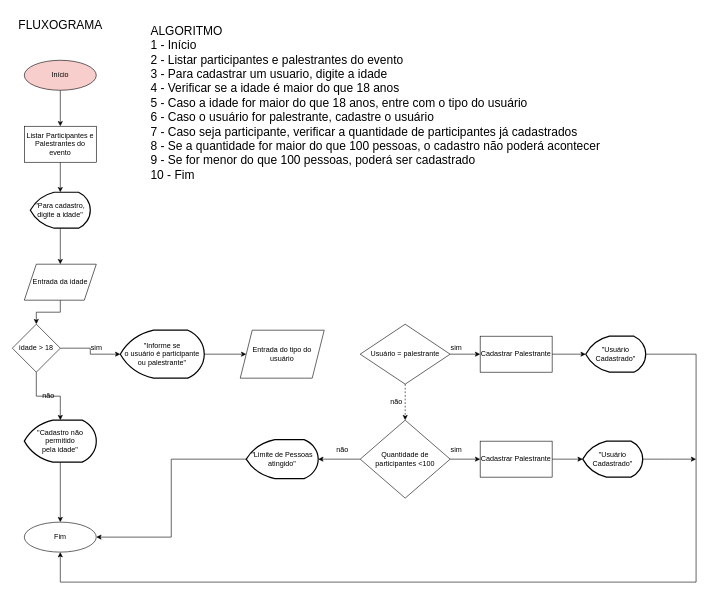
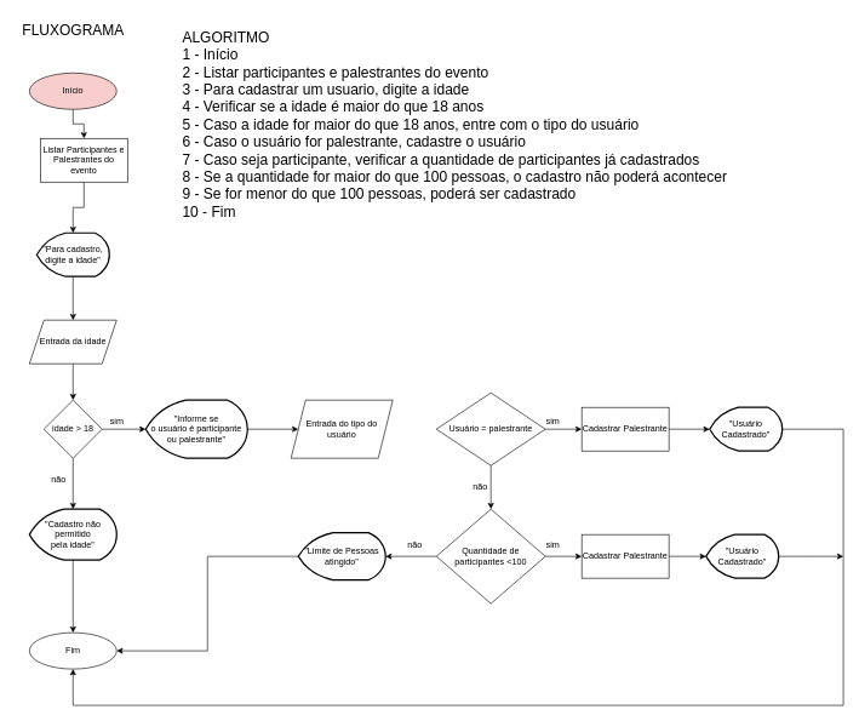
- <mxCell id="19" value="Listar Participantes e Palestrantes do evento" style="rounded=0;whiteSpace=wrap;html=1;" vertex="1" parent="1"><mxGeometry x="40" y="210" width="120" height="60" as="geometry" /></mxCell>
+ <mxCell id="19" value="Listar Participantes e Palestrantes do evento" style="rounded=0;whiteSpace=wrap;html=1;" vertex="1" parent="1"><mxGeometry x="55" y="190" width="120" height="60" as="geometry" /></mxCell>
- <mxCell id="9" value="idade &amp;gt; 18" style="rhombus;whiteSpace=wrap;html=1;" vertex="1" parent="1"><mxGeometry x="20" y="540" width="80" height="80" as="geometry" /></mxCell>
+ <mxCell id="9" value="idade &amp;gt; 18" style="rhombus;whiteSpace=wrap;html=1;" vertex="1" parent="1"><mxGeometry x="60" y="550" width="80" height="80" as="geometry" /></mxCell>
- <mxCell id="27" value="" style="edgeStyle=orthogonalEdgeStyle;rounded=0;orthogonalLoop=1;jettySize=auto;html=1;dashed=1;" edge="1" parent="1" source="28" target="22"><mxGeometry relative="1" as="geometry" /></mxCell>
+ <mxCell id="27" value="" style="edgeStyle=orthogonalEdgeStyle;rounded=0;orthogonalLoop=1;jettySize=auto;html=1;" edge="1" parent="1" source="28" target="22"><mxGeometry relative="1" as="geometry" /></mxCell>
